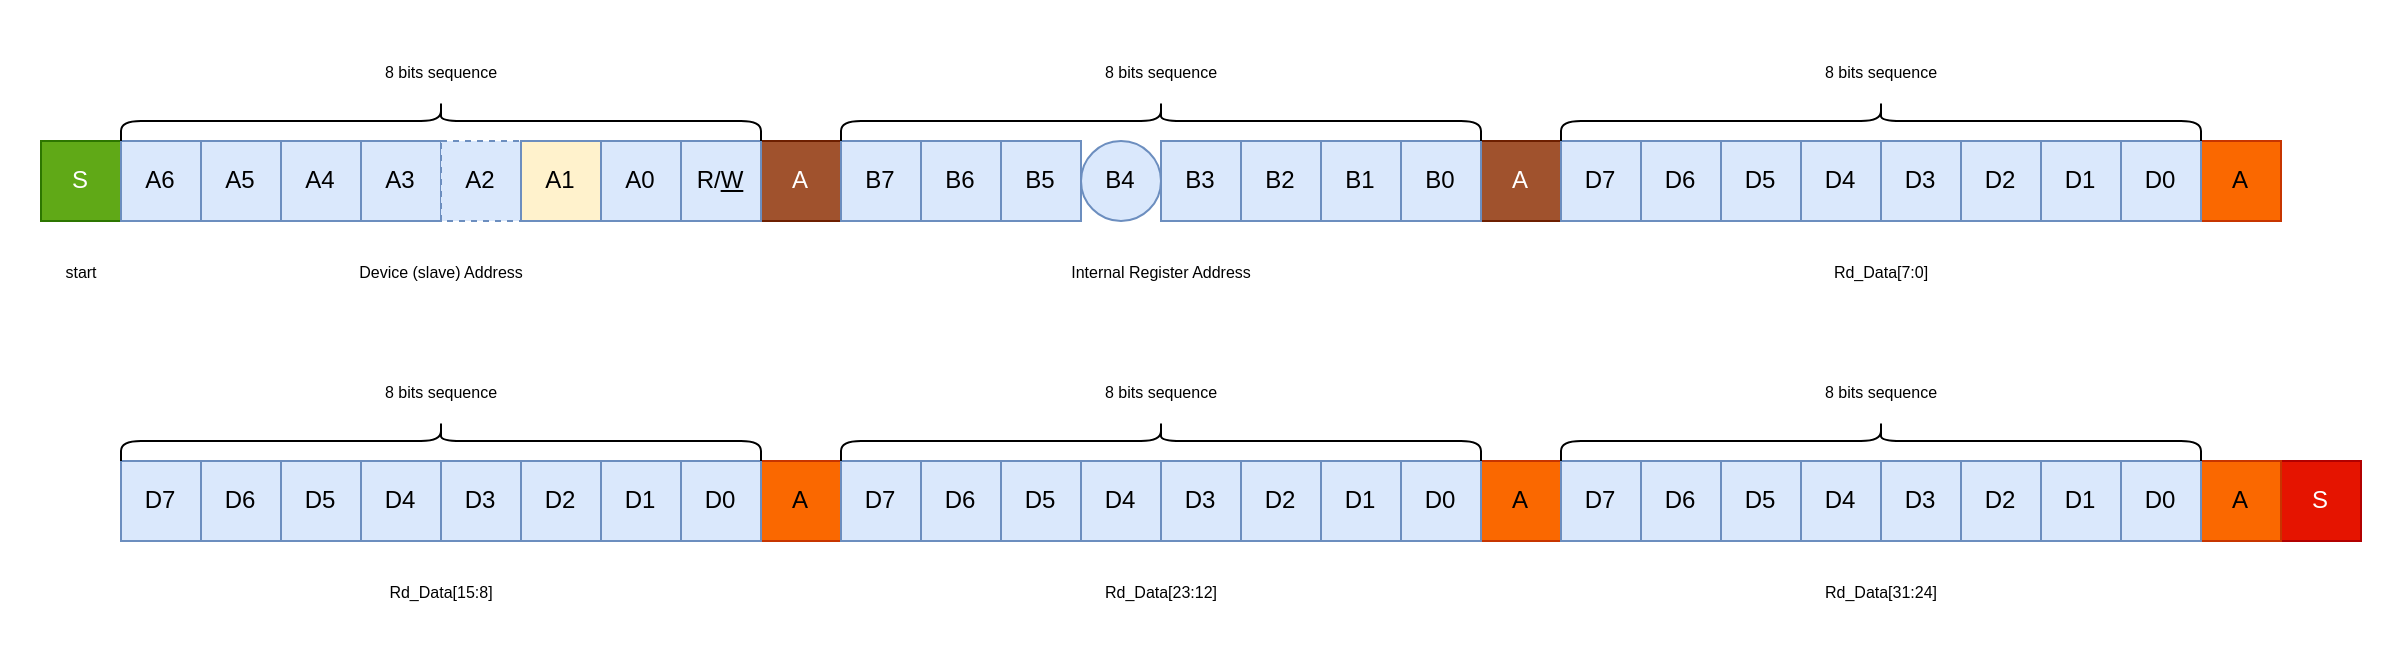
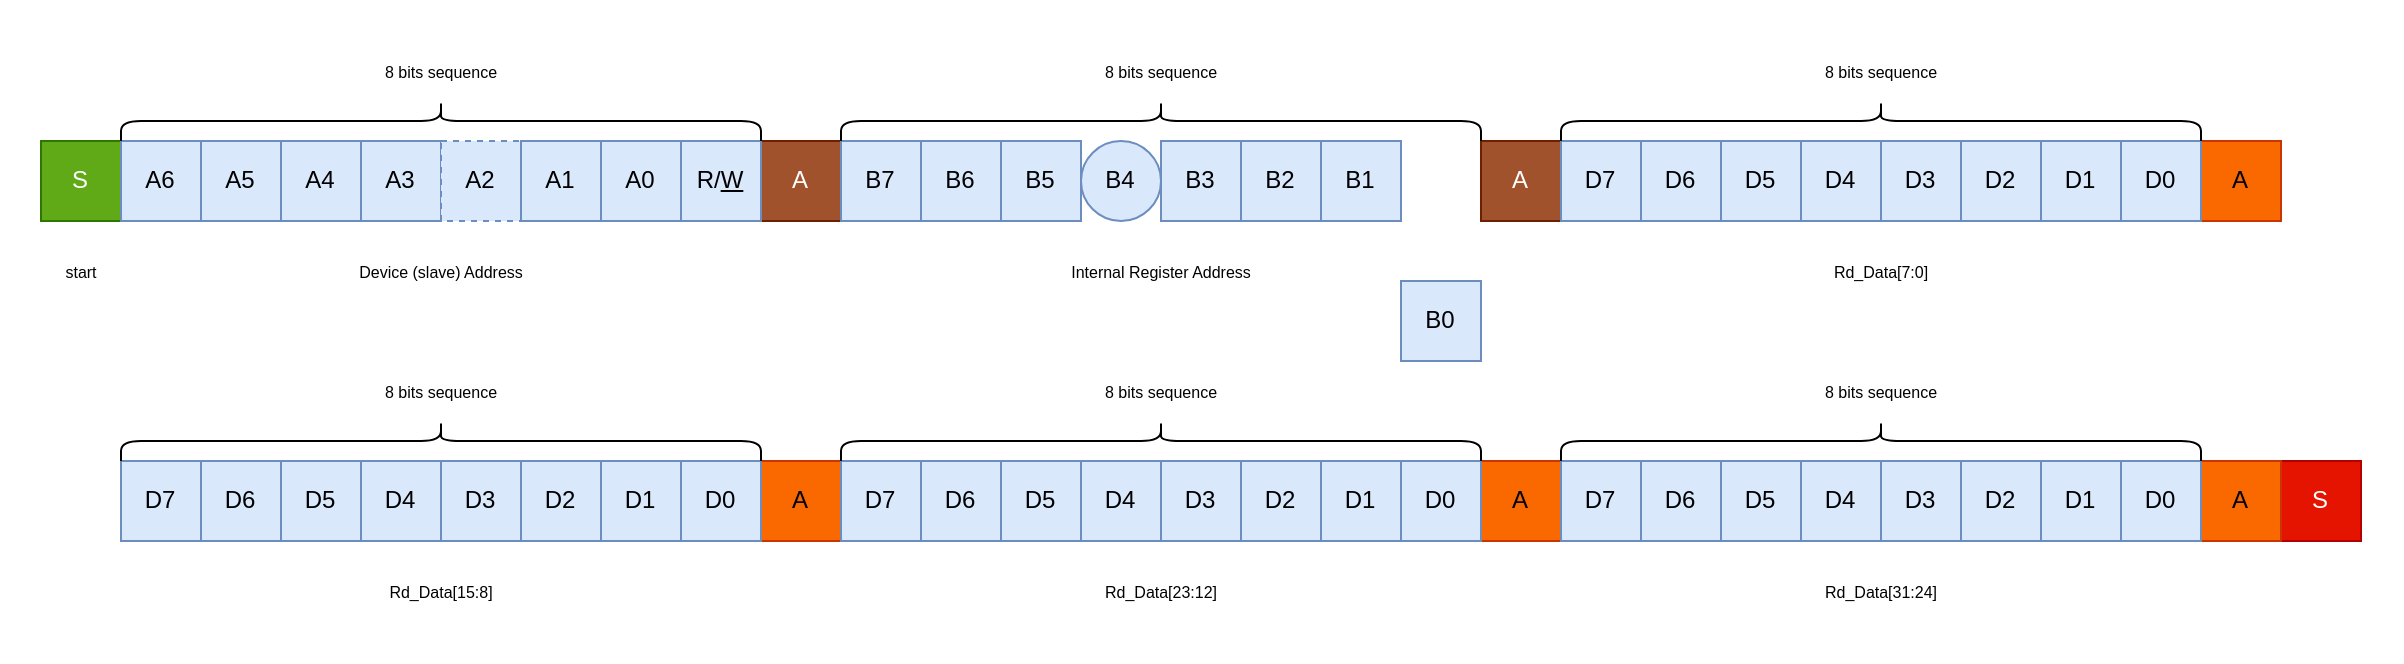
- <mxCell id="9" value="A1" style="whiteSpace=wrap;html=1;fillColor=#fff2cc;strokeColor=#6c8ebf;" parent="1" vertex="1"><mxGeometry x="260" y="70" width="40" height="40" as="geometry" /></mxCell>
+ <mxCell id="9" value="A1" style="whiteSpace=wrap;html=1;fillColor=#dae8fc;strokeColor=#6c8ebf;" parent="1" vertex="1"><mxGeometry x="260" y="70" width="40" height="40" as="geometry" /></mxCell>
- <mxCell id="20" value="B0" style="whiteSpace=wrap;html=1;fillColor=#dae8fc;strokeColor=#6c8ebf;" parent="1" vertex="1"><mxGeometry x="700" y="70" width="40" height="40" as="geometry" /></mxCell>
+ <mxCell id="20" value="B0" style="whiteSpace=wrap;html=1;fillColor=#dae8fc;strokeColor=#6c8ebf;" parent="1" vertex="1"><mxGeometry x="700" y="140" width="40" height="40" as="geometry" /></mxCell>
